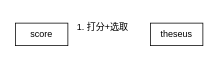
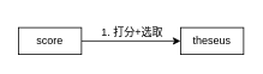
- <mxCell id="5" value="1. 打分+选取" style="text;html=1;align=center;verticalAlign=middle;resizable=0;points=[];autosize=1;strokeColor=none;fillColor=none;" vertex="1" parent="1"><mxGeometry x="91" y="20" width="90" height="30" as="geometry" /></mxCell>
+ <mxCell id="5" value="1. 打分+选取" style="text;html=1;align=center;verticalAlign=middle;resizable=0;points=[];autosize=1;strokeColor=none;fillColor=none;" vertex="1" parent="1"><mxGeometry x="101" y="20" width="90" height="30" as="geometry" /></mxCell>
+ <mxCell id="2" style="edgeStyle=orthogonalEdgeStyle;rounded=0;orthogonalLoop=1;jettySize=auto;html=1;exitX=1;exitY=0.5;exitDx=0;exitDy=0;" edge="1" parent="1" source="3" target="4"><mxGeometry relative="1" as="geometry" /></mxCell>
